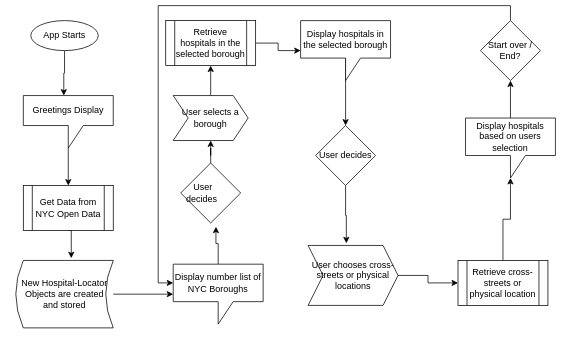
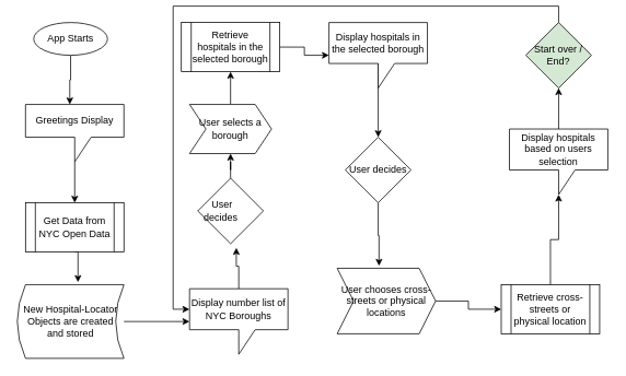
- <mxCell id="30" value="Start over / End?" style="rhombus;whiteSpace=wrap;html=1;" vertex="1" parent="1"><mxGeometry x="640" y="20" width="80" height="80" as="geometry" /></mxCell>
+ <mxCell id="30" value="Start over / End?" style="rhombus;whiteSpace=wrap;html=1;fillColor=#d5e8d4;" vertex="1" parent="1"><mxGeometry x="640" y="20" width="80" height="80" as="geometry" /></mxCell>
